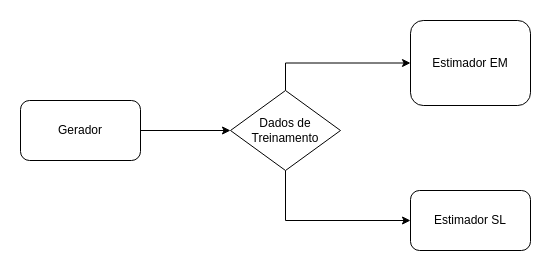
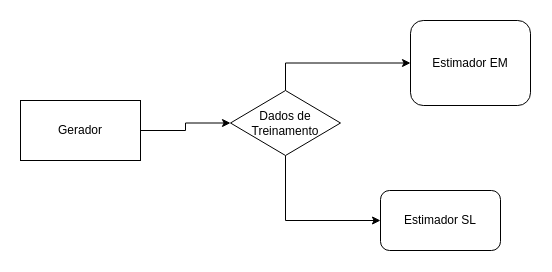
- <mxCell id="3" value="Gerador" style="rounded=1;whiteSpace=wrap;html=1;" vertex="1" parent="1"><mxGeometry x="20" y="100" width="120" height="60" as="geometry" /></mxCell>
+ <mxCell id="3" value="Gerador" style="whiteSpace=wrap;html=1;rounded=0;" vertex="1" parent="1"><mxGeometry x="20" y="100" width="120" height="60" as="geometry" /></mxCell>
- <mxCell id="6" value="Dados de&lt;br&gt;Treinamento" style="rhombus;whiteSpace=wrap;html=1;" vertex="1" parent="1"><mxGeometry x="230" y="90" width="110" height="80" as="geometry" /></mxCell>
+ <mxCell id="6" value="Dados de&lt;br&gt;Treinamento" style="rhombus;whiteSpace=wrap;html=1;" vertex="1" parent="1"><mxGeometry x="230" y="90" width="110" height="65" as="geometry" /></mxCell>
- <mxCell id="8" value="Estimador SL" style="rounded=1;whiteSpace=wrap;html=1;" vertex="1" parent="1"><mxGeometry x="410" y="190" width="120" height="60" as="geometry" /></mxCell>
+ <mxCell id="8" value="Estimador SL" style="rounded=1;whiteSpace=wrap;html=1;" vertex="1" parent="1"><mxGeometry x="380" y="190" width="120" height="60" as="geometry" /></mxCell>
